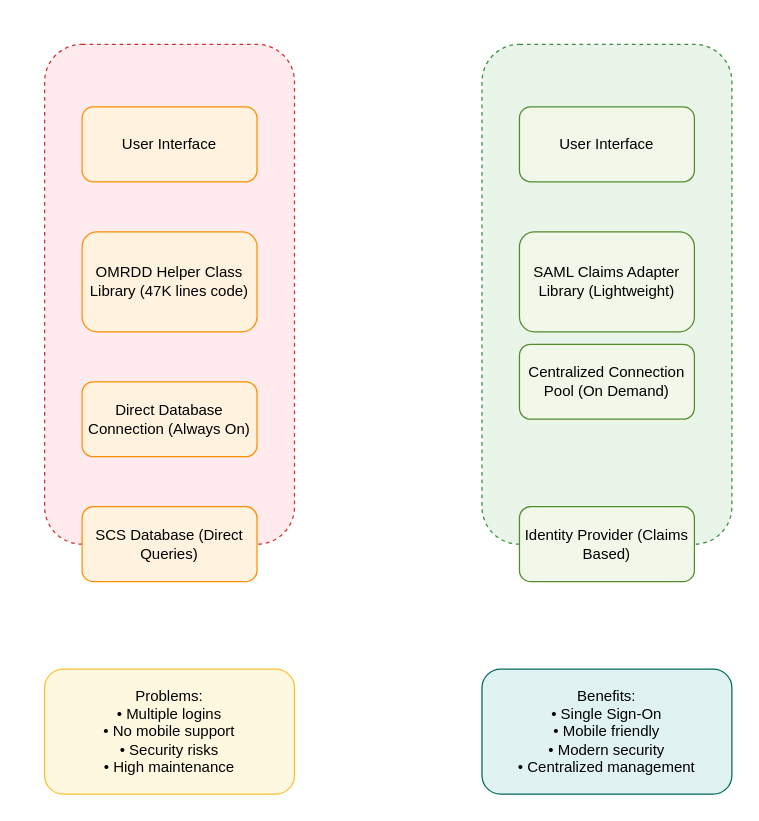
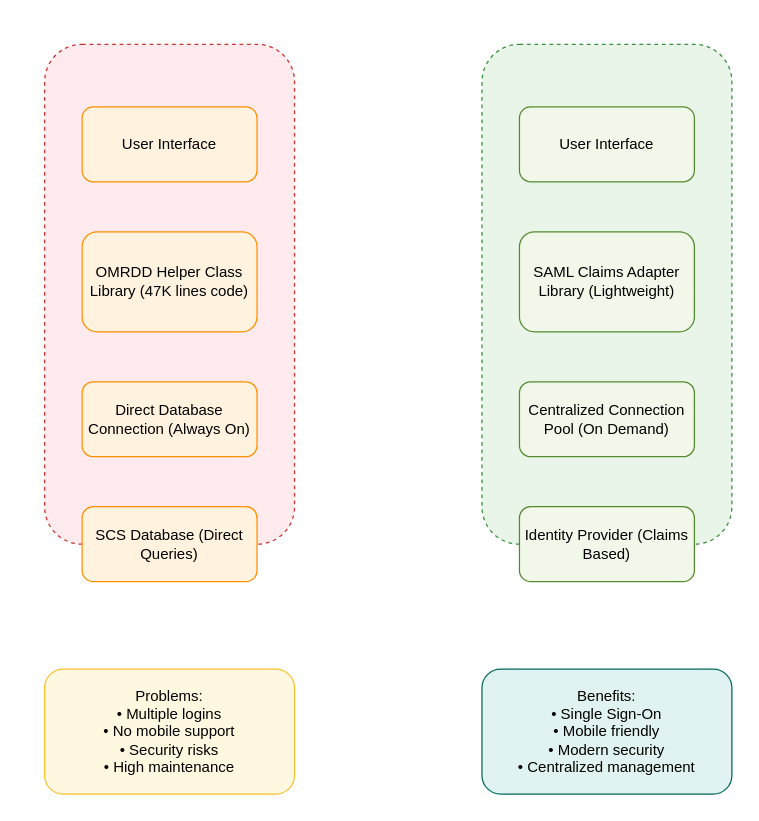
- <mxCell id="10" value="Centralized Connection Pool (On Demand)" style="rounded=1;whiteSpace=wrap;html=1;fillColor=#f1f8e9;strokeColor=#558b2f;" vertex="1" parent="1"><mxGeometry x="400" y="260" width="140" height="60" as="geometry" /></mxCell>
+ <mxCell id="10" value="Centralized Connection Pool (On Demand)" style="rounded=1;whiteSpace=wrap;html=1;fillColor=#f1f8e9;strokeColor=#558b2f;" vertex="1" parent="1"><mxGeometry x="400" y="290" width="140" height="60" as="geometry" /></mxCell>
